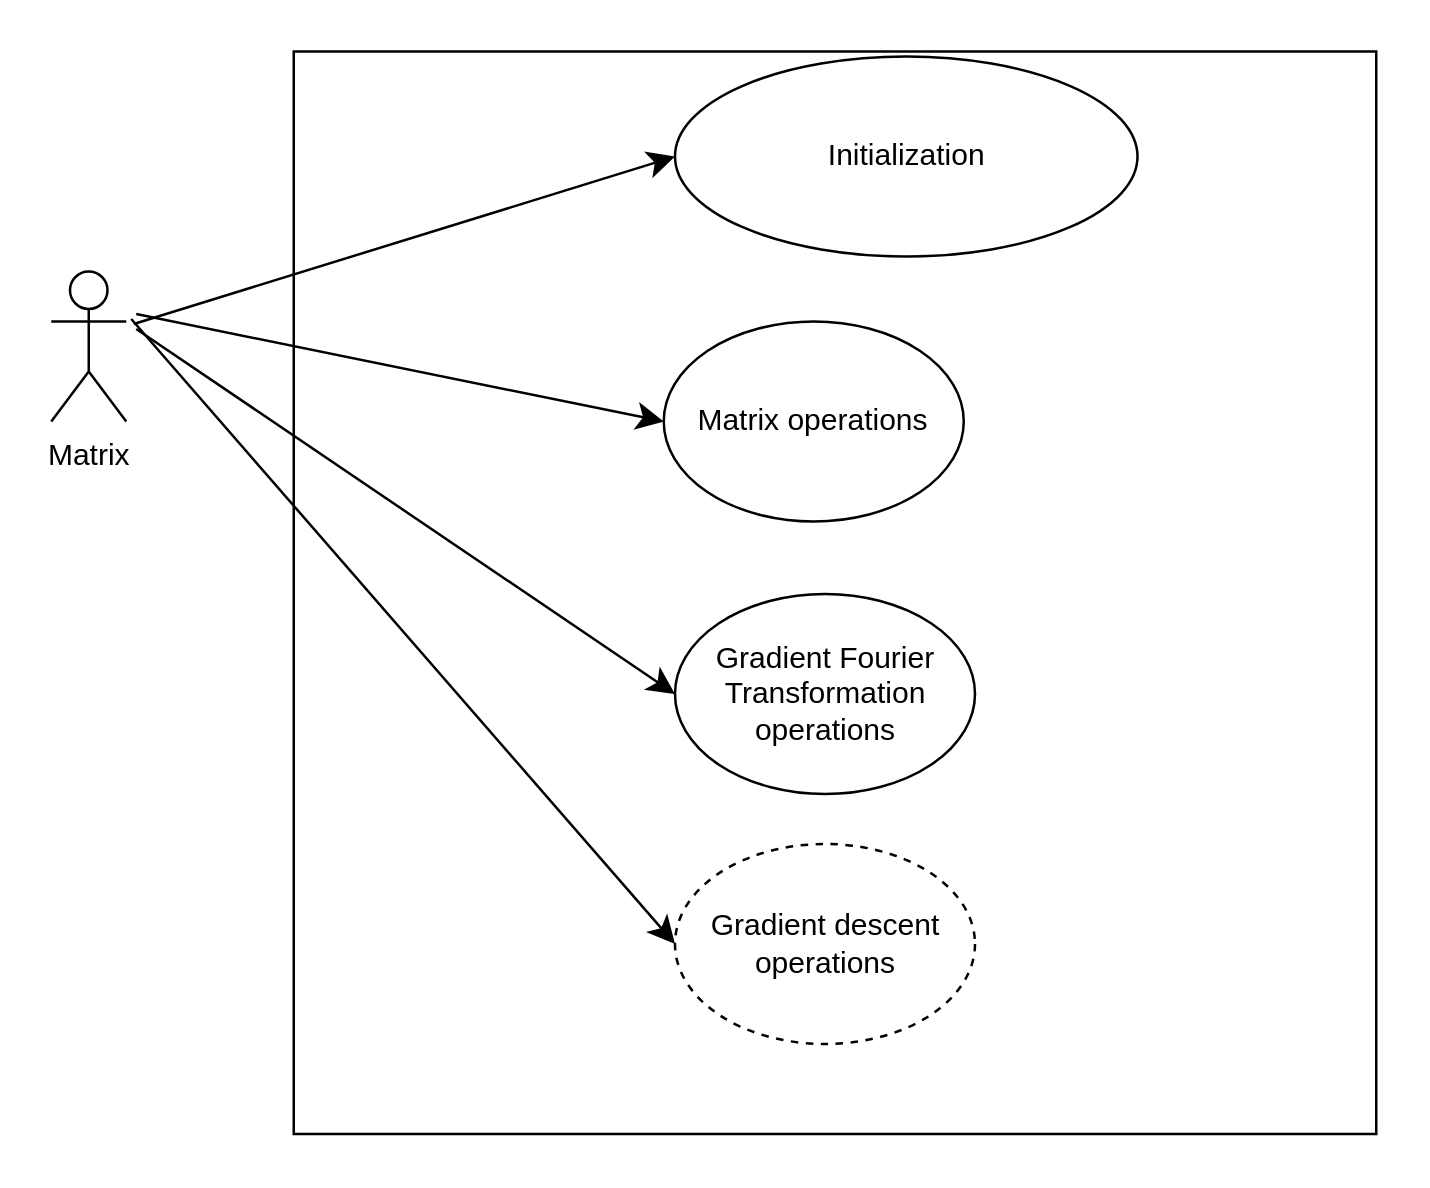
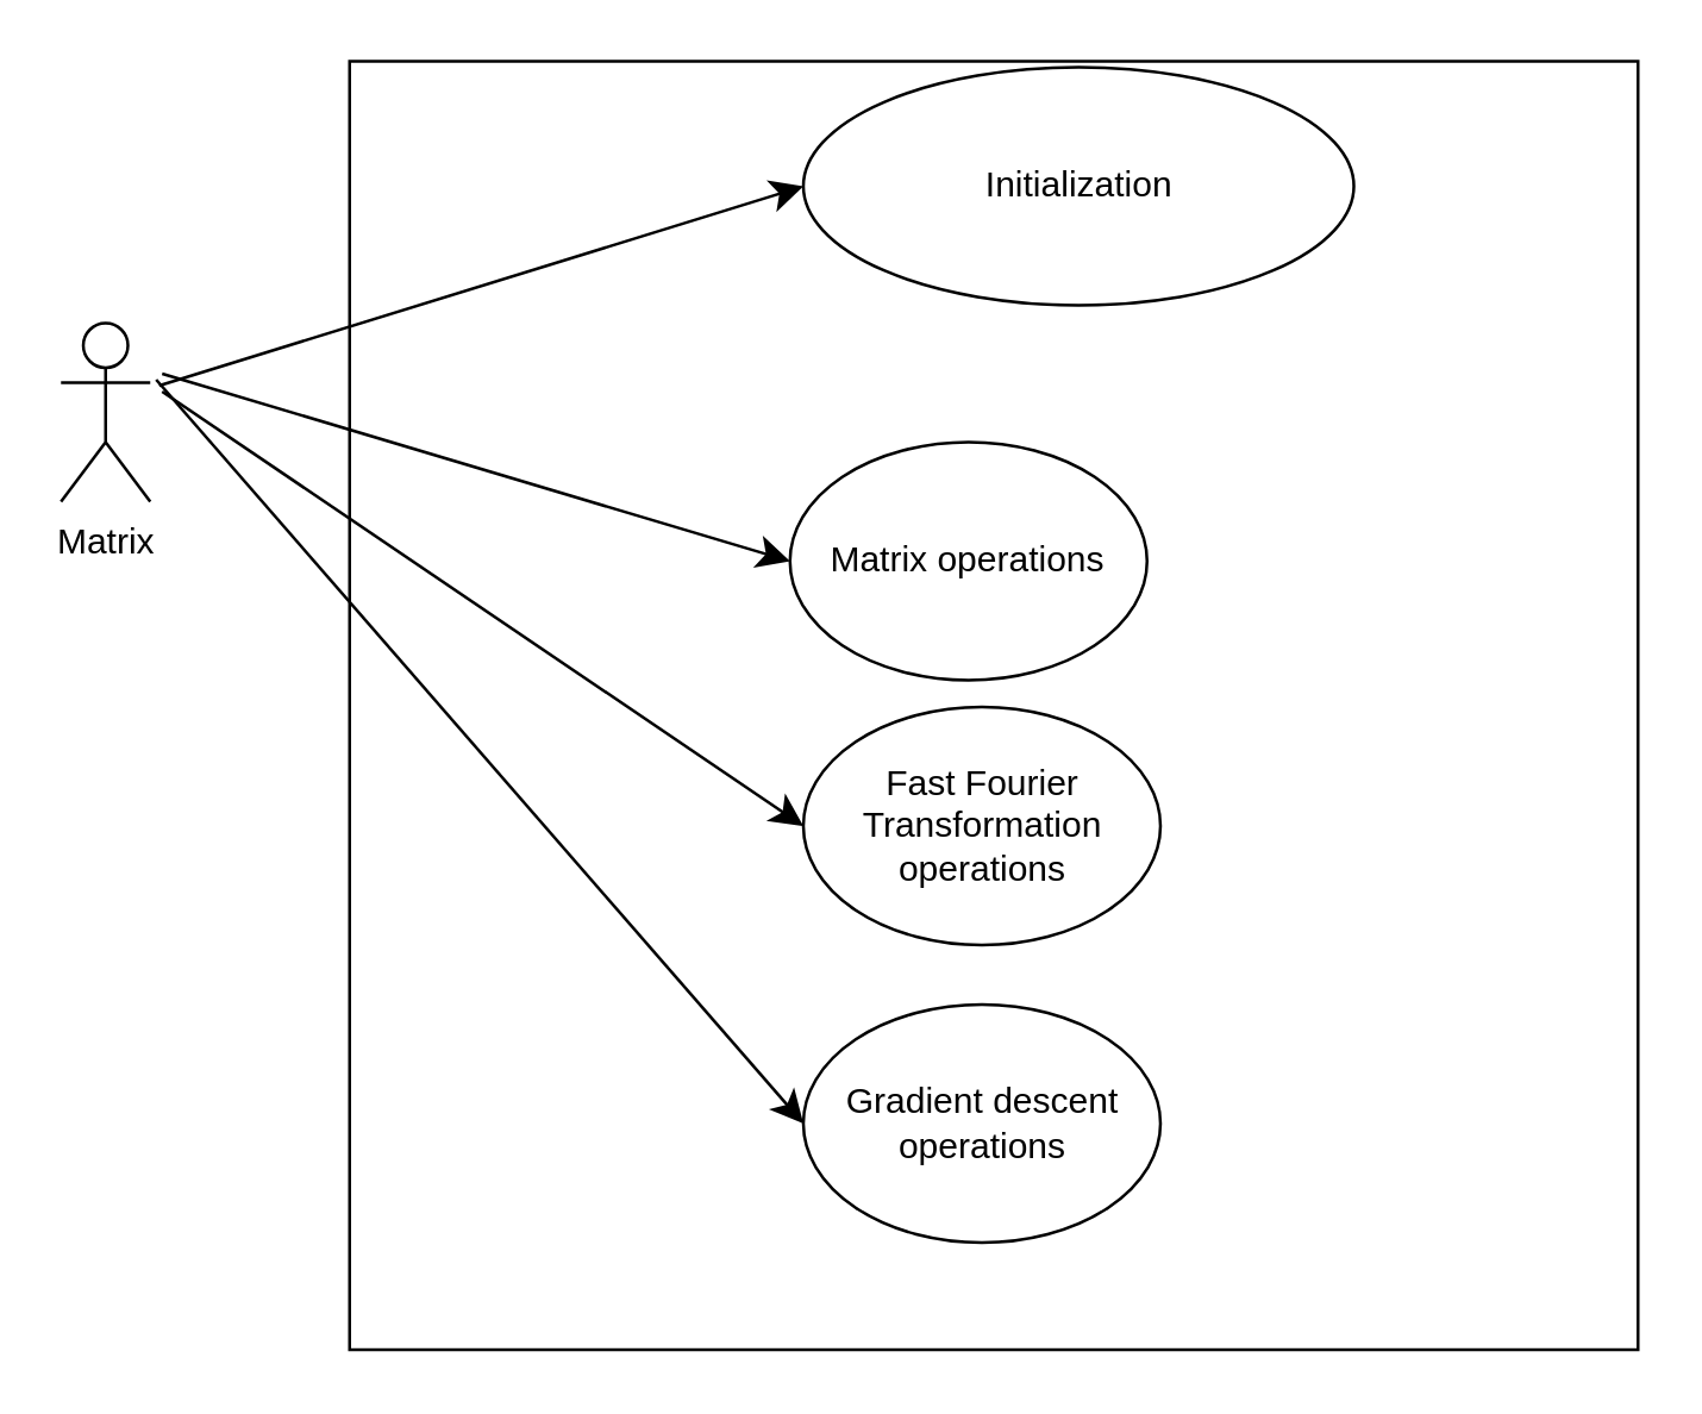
- <mxCell id="5" value="Matrix operations" style="ellipse;whiteSpace=wrap;html=1;" vertex="1" parent="1"><mxGeometry x="265" y="128" width="120" height="80" as="geometry" /></mxCell>
+ <mxCell id="5" value="Matrix operations" style="ellipse;whiteSpace=wrap;html=1;" vertex="1" parent="1"><mxGeometry x="265" y="148" width="120" height="80" as="geometry" /></mxCell>
- <mxCell id="6" value="Gradient Fourier Transformation operations" style="ellipse;whiteSpace=wrap;html=1;" vertex="1" parent="1"><mxGeometry x="269.5" y="237" width="120" height="80" as="geometry" /></mxCell>
+ <mxCell id="6" value="Fast Fourier Transformation operations" style="ellipse;whiteSpace=wrap;html=1;" vertex="1" parent="1"><mxGeometry x="269.5" y="237" width="120" height="80" as="geometry" /></mxCell>
- <mxCell id="7" value="Gradient descent operations" style="ellipse;whiteSpace=wrap;html=1;dashed=1;" vertex="1" parent="1"><mxGeometry x="269.5" y="337" width="120" height="80" as="geometry" /></mxCell>
+ <mxCell id="7" value="Gradient descent operations" style="ellipse;whiteSpace=wrap;html=1;" vertex="1" parent="1"><mxGeometry x="269.5" y="337" width="120" height="80" as="geometry" /></mxCell>
